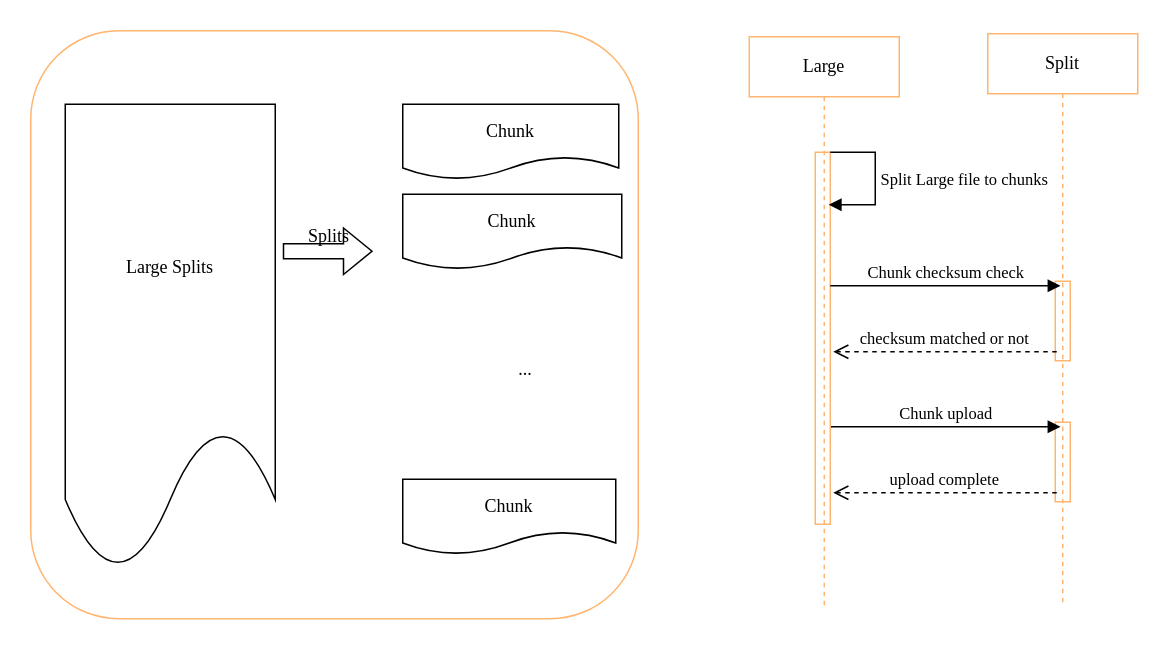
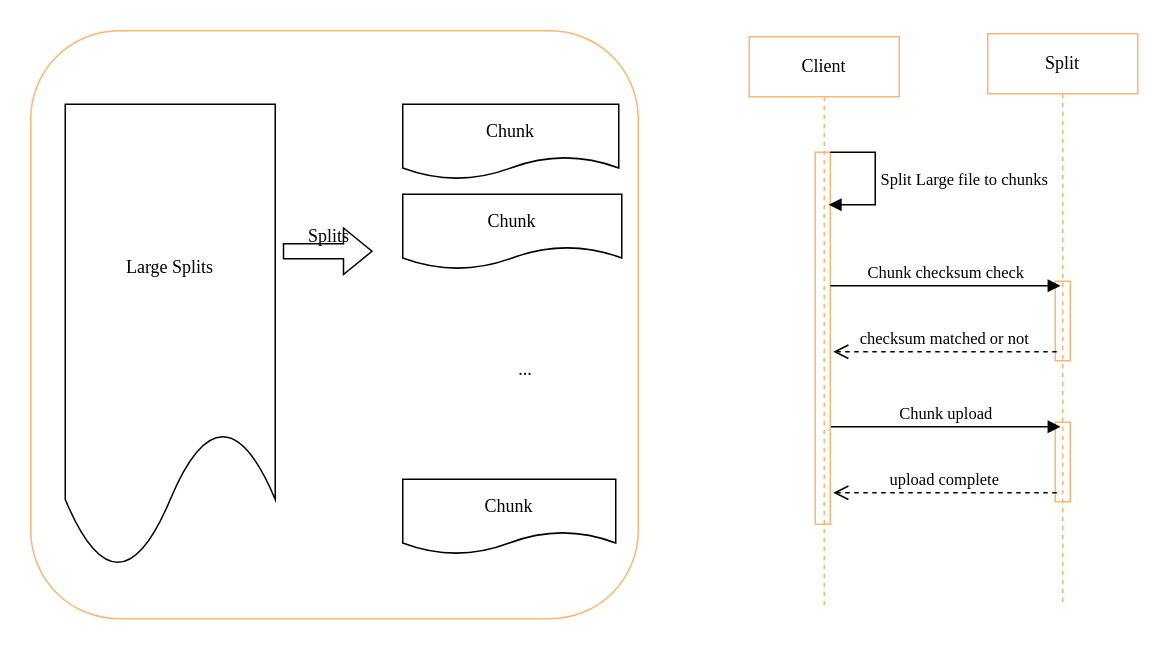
- <mxCell id="15" value="Large" style="shape=umlLifeline;perimeter=lifelinePerimeter;whiteSpace=wrap;html=1;container=1;collapsible=0;recursiveResize=0;outlineConnect=0;strokeColor=#FFB570;fillColor=none;fontFamily=Georgia;" vertex="1" parent="1"><mxGeometry x="499" y="24" width="100" height="382" as="geometry" /></mxCell>
+ <mxCell id="15" value="Client" style="shape=umlLifeline;perimeter=lifelinePerimeter;whiteSpace=wrap;html=1;container=1;collapsible=0;recursiveResize=0;outlineConnect=0;strokeColor=#FFB570;fillColor=none;fontFamily=Georgia;" vertex="1" parent="1"><mxGeometry x="499" y="24" width="100" height="382" as="geometry" /></mxCell>
